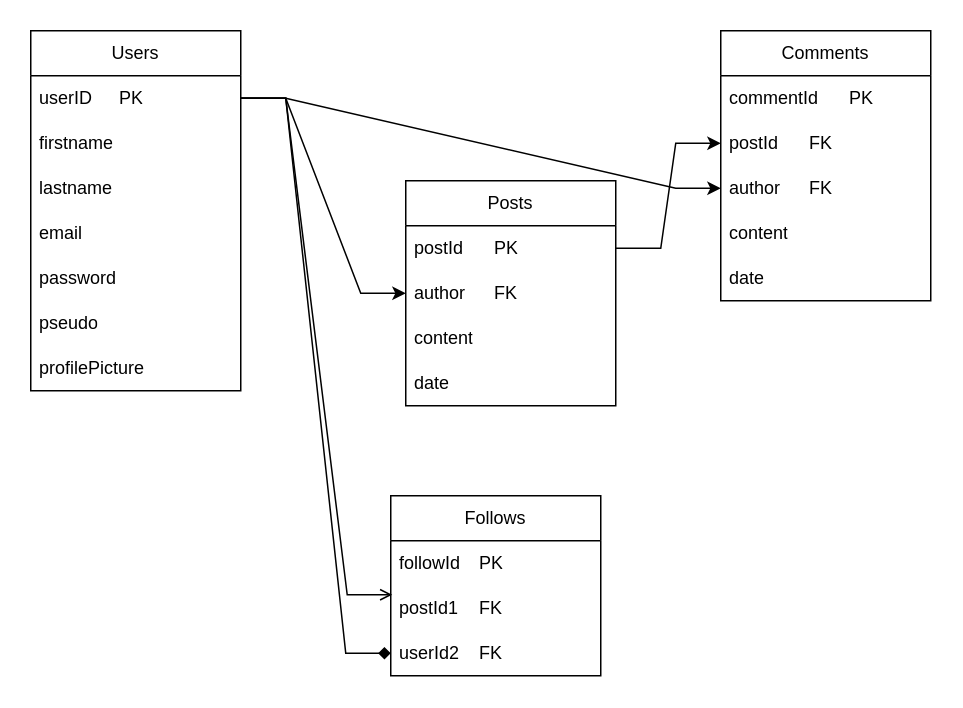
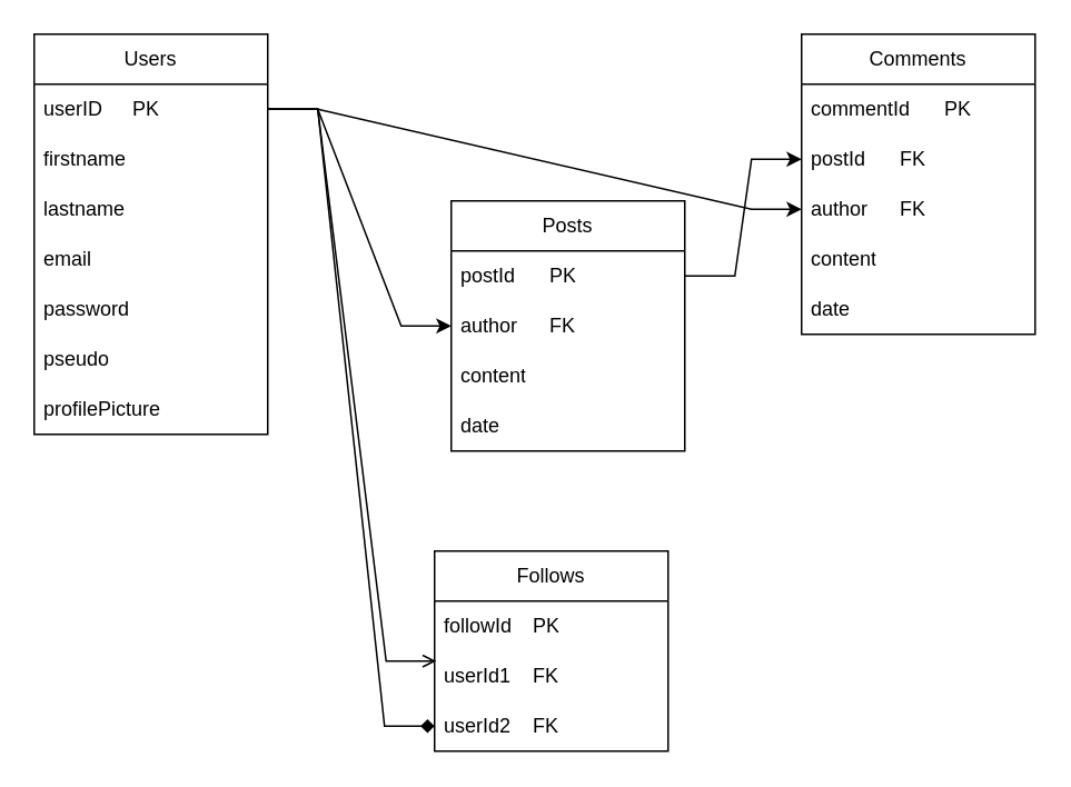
- <mxCell id="23" value="postId1&lt;span style=&quot;white-space: pre;&quot;&gt;&#09;&lt;/span&gt;FK" style="text;strokeColor=none;fillColor=none;align=left;verticalAlign=middle;spacingLeft=4;spacingRight=4;overflow=hidden;points=[[0,0.5],[1,0.5]];portConstraint=eastwest;rotatable=0;whiteSpace=wrap;html=1;" vertex="1" parent="21"><mxGeometry y="60" width="140" height="30" as="geometry" /></mxCell>
+ <mxCell id="23" value="userId1&lt;span style=&quot;white-space: pre;&quot;&gt;&#09;&lt;/span&gt;FK" style="text;strokeColor=none;fillColor=none;align=left;verticalAlign=middle;spacingLeft=4;spacingRight=4;overflow=hidden;points=[[0,0.5],[1,0.5]];portConstraint=eastwest;rotatable=0;whiteSpace=wrap;html=1;" vertex="1" parent="21"><mxGeometry y="60" width="140" height="30" as="geometry" /></mxCell>
